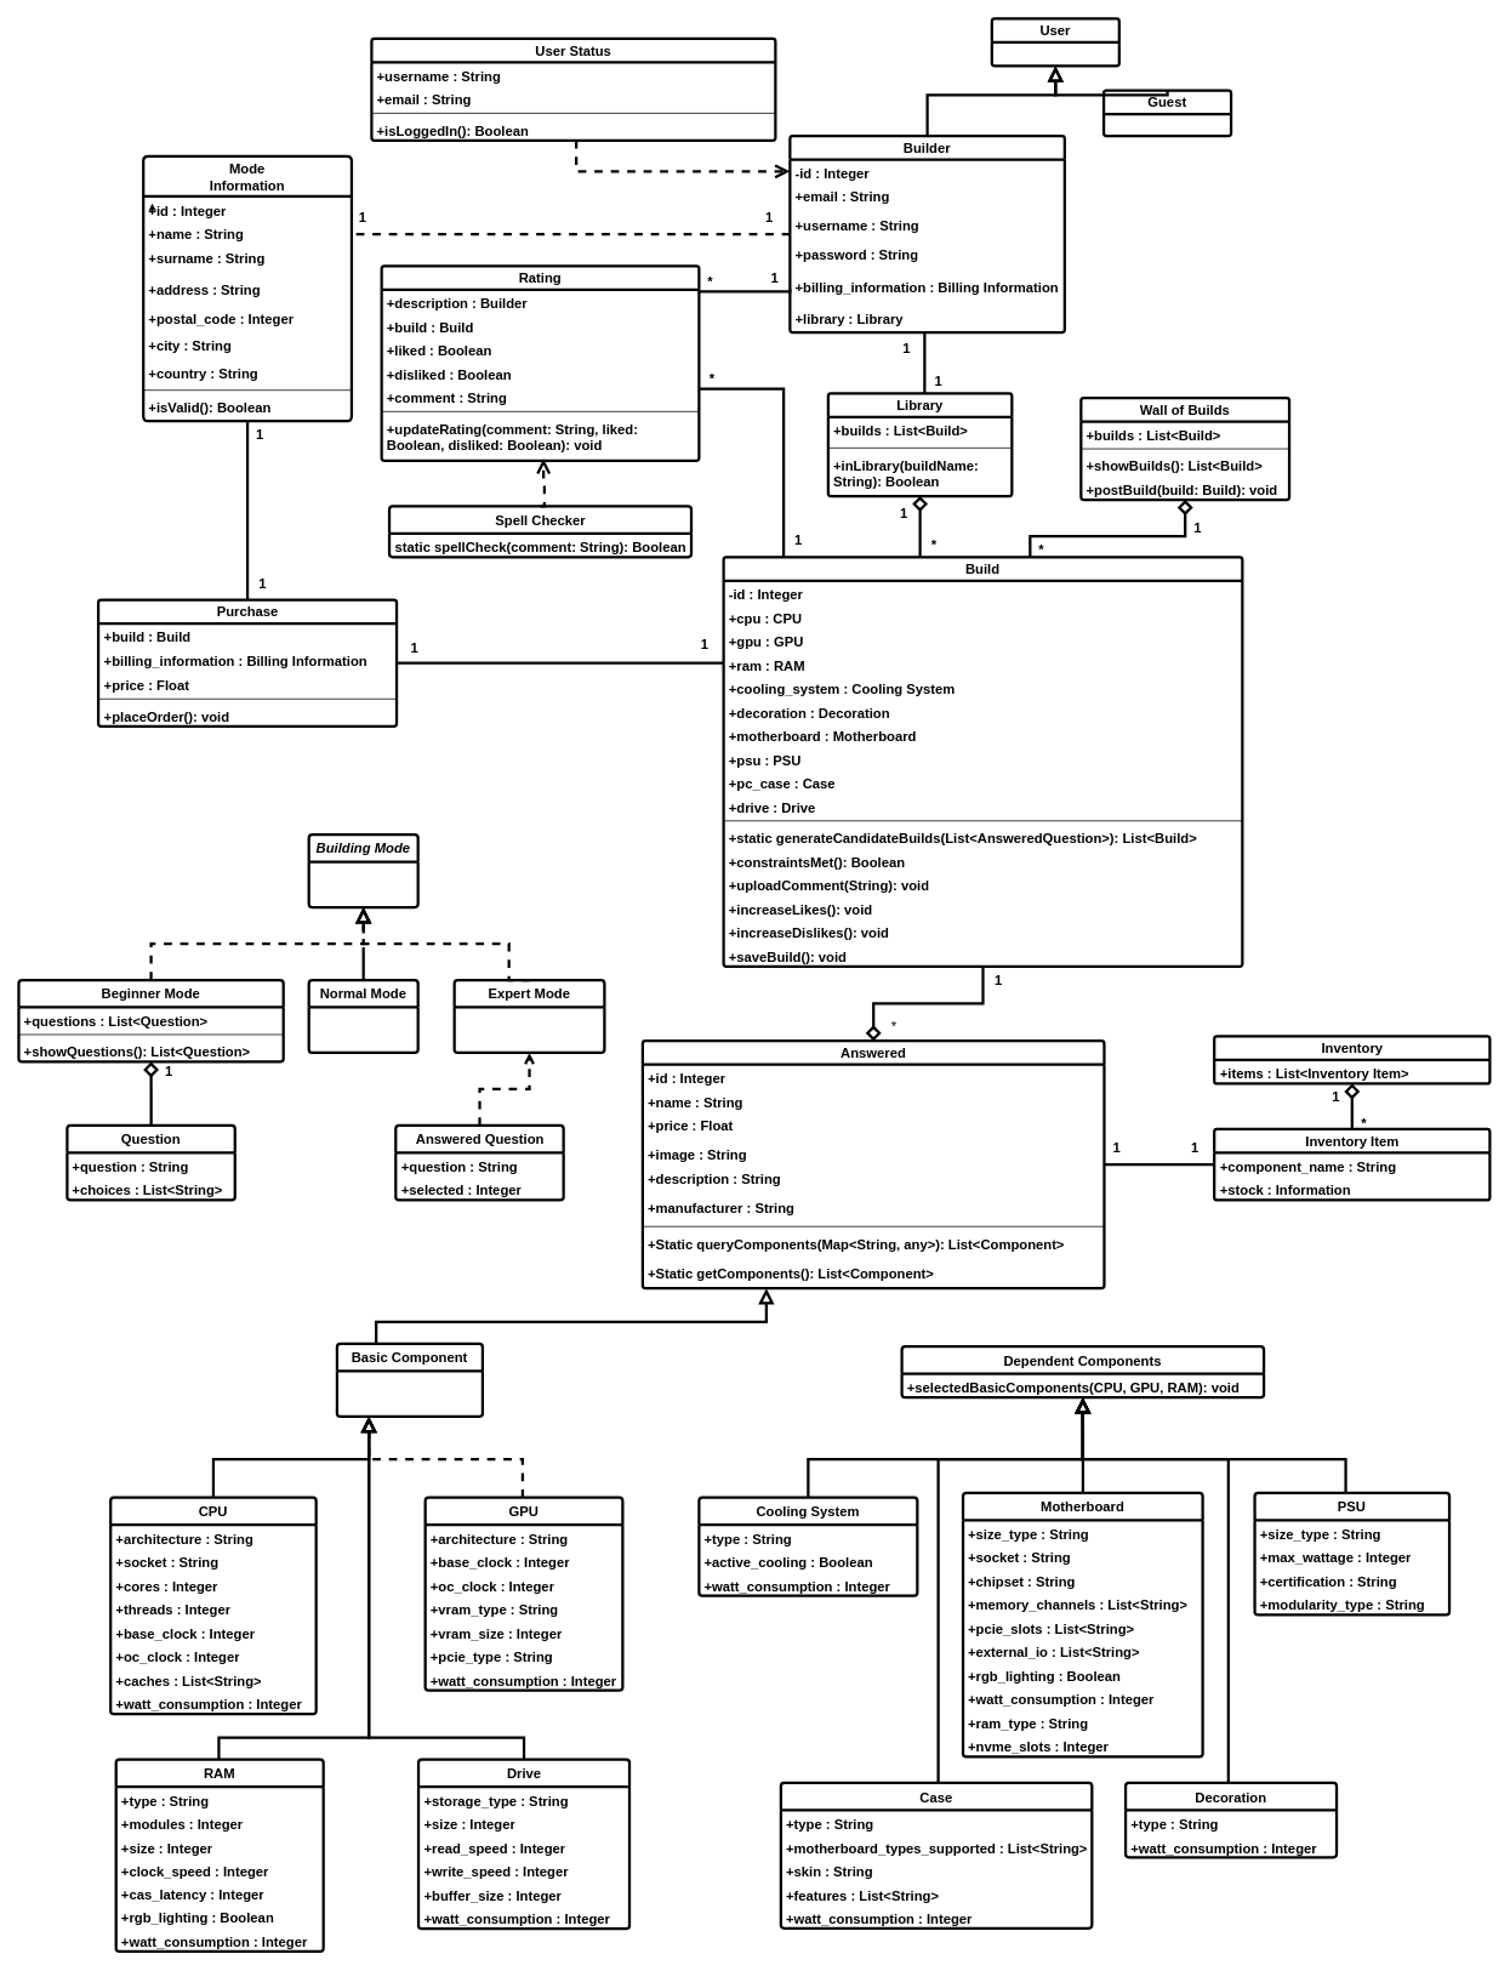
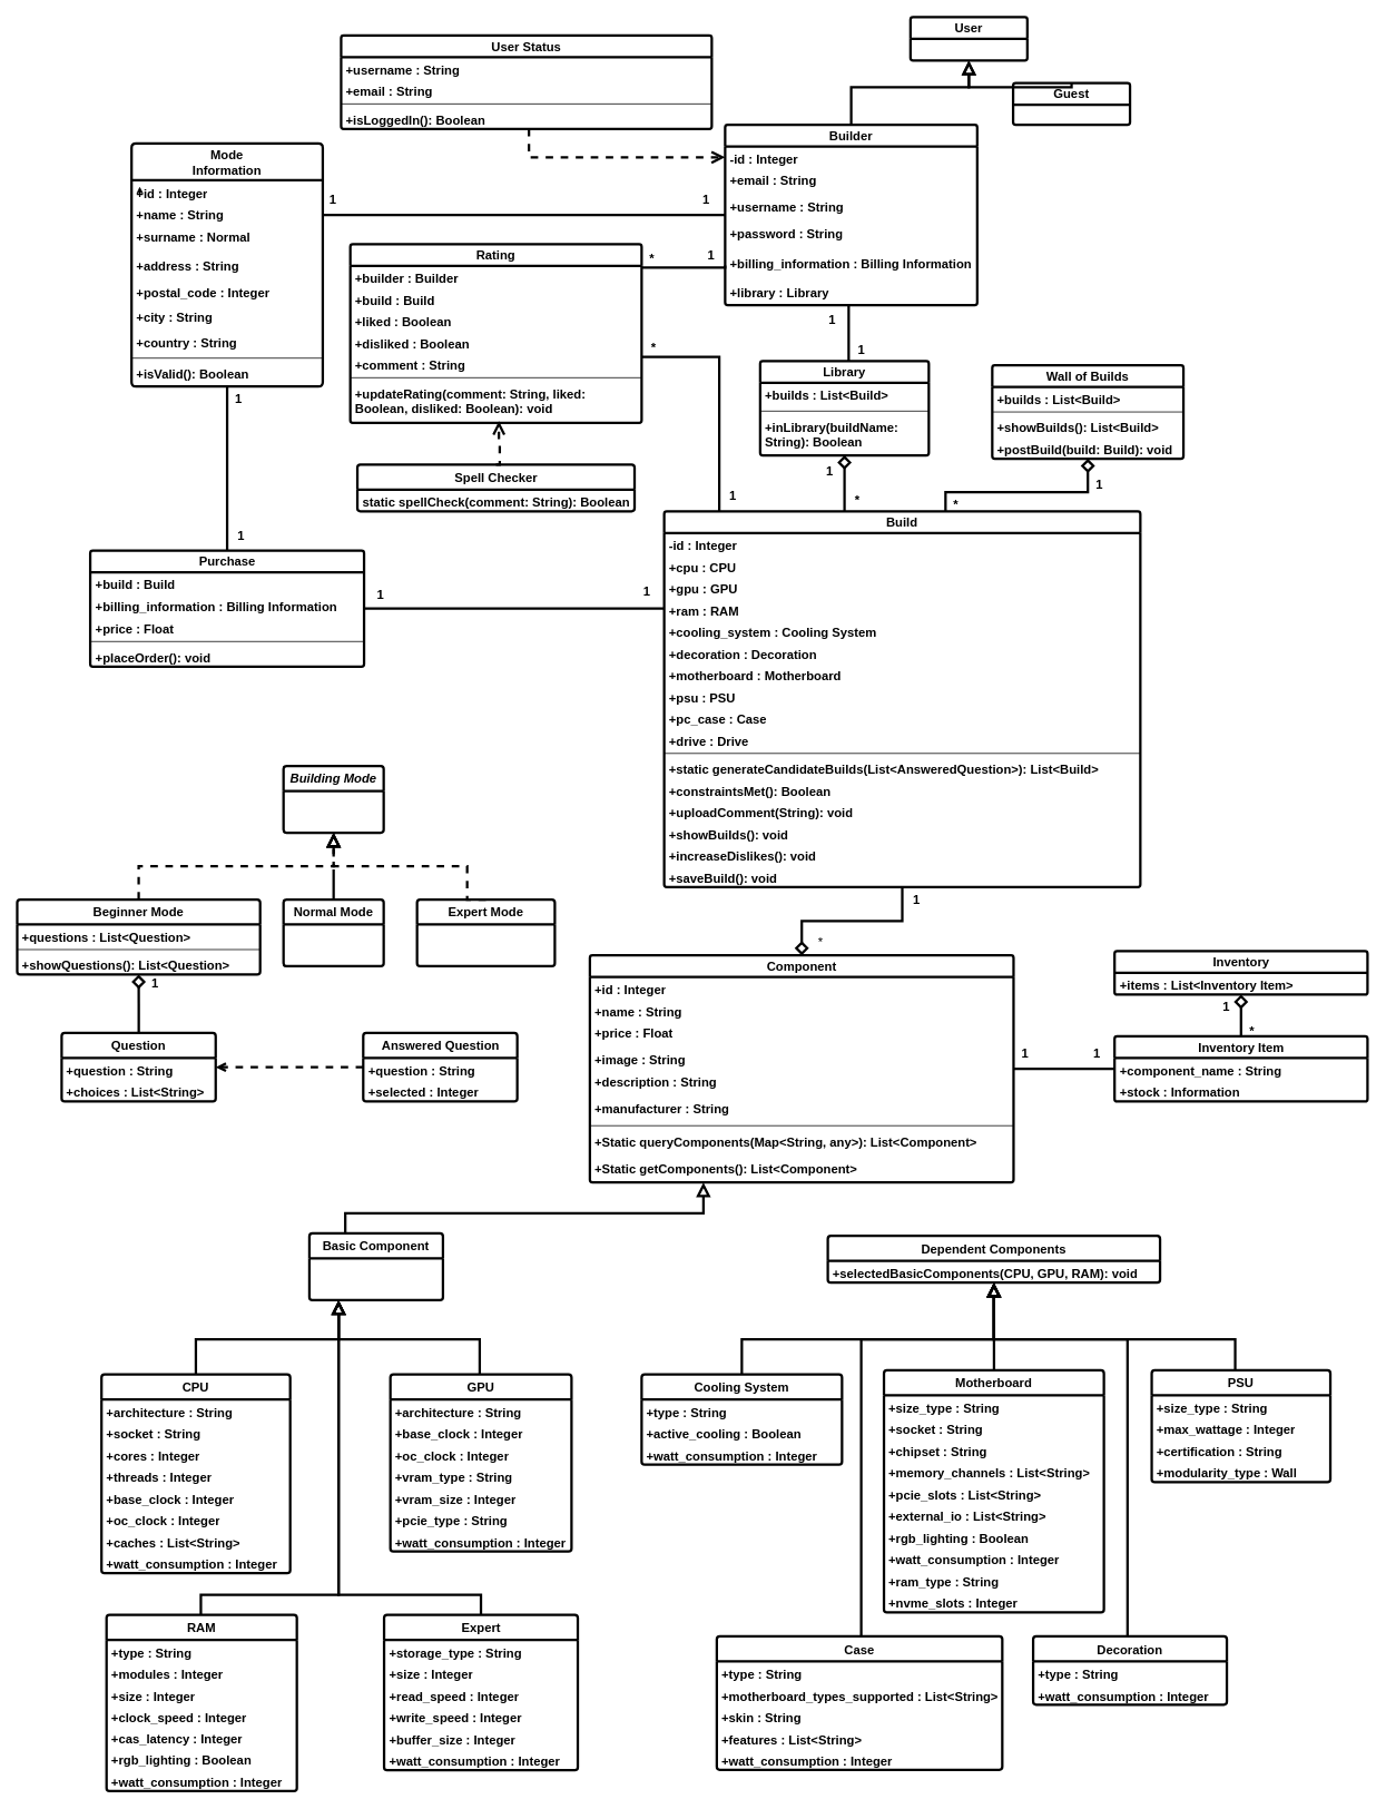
- <mxCell id="4" style="edgeStyle=orthogonalEdgeStyle;rounded=0;orthogonalLoop=1;jettySize=auto;html=1;strokeWidth=3;endArrow=none;endFill=0;strokeColor=#000000;textShadow=0;dashed=1;" parent="1" source="5" target="17" edge="1"><mxGeometry relative="1" as="geometry"><Array as="points"><mxPoint x="554" y="257" /><mxPoint x="554" y="257" /></Array></mxGeometry></mxCell>
+ <mxCell id="4" style="edgeStyle=orthogonalEdgeStyle;rounded=0;orthogonalLoop=1;jettySize=auto;html=1;strokeWidth=3;endArrow=none;endFill=0;strokeColor=#000000;textShadow=0;" parent="1" source="5" target="17" edge="1"><mxGeometry relative="1" as="geometry"><Array as="points"><mxPoint x="554" y="257" /><mxPoint x="554" y="257" /></Array></mxGeometry></mxCell>
- <mxCell id="20" value="+surname : String" style="text;strokeColor=none;fillColor=none;align=left;verticalAlign=top;spacingLeft=4;spacingRight=4;overflow=hidden;rotatable=0;points=[[0,0.5],[1,0.5]];portConstraint=eastwest;whiteSpace=wrap;html=1;fontFamily=Helvetica;fontSize=15;fontColor=#000000;fontStyle=1;labelBorderColor=none;labelBackgroundColor=none;textShadow=0;" parent="17" vertex="1"><mxGeometry y="96" width="229" height="35" as="geometry" /></mxCell>
+ <mxCell id="20" value="+surname : Normal" style="text;strokeColor=none;fillColor=none;align=left;verticalAlign=top;spacingLeft=4;spacingRight=4;overflow=hidden;rotatable=0;points=[[0,0.5],[1,0.5]];portConstraint=eastwest;whiteSpace=wrap;html=1;fontFamily=Helvetica;fontSize=15;fontColor=#000000;fontStyle=1;labelBorderColor=none;labelBackgroundColor=none;textShadow=0;" parent="17" vertex="1"><mxGeometry y="96" width="229" height="35" as="geometry" /></mxCell>
- <mxCell id="155" value="+description : Builder" style="text;strokeColor=none;fillColor=none;align=left;verticalAlign=top;spacingLeft=4;spacingRight=4;overflow=hidden;rotatable=0;points=[[0,0.5],[1,0.5]];portConstraint=eastwest;whiteSpace=wrap;html=1;fontFamily=Helvetica;fontSize=15;fontColor=#000000;fontStyle=1;labelBorderColor=none;labelBackgroundColor=none;textShadow=0;" parent="154" vertex="1"><mxGeometry y="26" width="349" height="26" as="geometry" /></mxCell>
+ <mxCell id="155" value="+builder : Builder" style="text;strokeColor=none;fillColor=none;align=left;verticalAlign=top;spacingLeft=4;spacingRight=4;overflow=hidden;rotatable=0;points=[[0,0.5],[1,0.5]];portConstraint=eastwest;whiteSpace=wrap;html=1;fontFamily=Helvetica;fontSize=15;fontColor=#000000;fontStyle=1;labelBorderColor=none;labelBackgroundColor=none;textShadow=0;" parent="154" vertex="1"><mxGeometry y="26" width="349" height="26" as="geometry" /></mxCell>
- <mxCell id="52" value="+increaseLikes(): void" style="text;strokeColor=none;fillColor=none;align=left;verticalAlign=top;spacingLeft=4;spacingRight=4;overflow=hidden;rotatable=0;points=[[0,0.5],[1,0.5]];portConstraint=eastwest;whiteSpace=wrap;html=1;fontFamily=Helvetica;fontSize=15;fontColor=#000000;fontStyle=1;labelBorderColor=none;labelBackgroundColor=none;textShadow=0;" parent="37" vertex="1"><mxGeometry y="372" width="570.38" height="26" as="geometry" /></mxCell>
+ <mxCell id="52" value="+showBuilds(): void" style="text;strokeColor=none;fillColor=none;align=left;verticalAlign=top;spacingLeft=4;spacingRight=4;overflow=hidden;rotatable=0;points=[[0,0.5],[1,0.5]];portConstraint=eastwest;whiteSpace=wrap;html=1;fontFamily=Helvetica;fontSize=15;fontColor=#000000;fontStyle=1;labelBorderColor=none;labelBackgroundColor=none;textShadow=0;" parent="37" vertex="1"><mxGeometry y="372" width="570.38" height="26" as="geometry" /></mxCell>
- <mxCell id="56" value="Answered" style="swimlane;fontStyle=1;childLayout=stackLayout;horizontal=1;startSize=26;fillColor=none;horizontalStack=0;resizeParent=1;resizeParentMax=0;resizeLast=0;collapsible=1;marginBottom=0;whiteSpace=wrap;html=1;rounded=1;shadow=0;dashed=0;strokeColor=#000000;strokeWidth=3;align=center;verticalAlign=middle;arcSize=4;fontFamily=Helvetica;fontSize=15;fontColor=#000000;labelBorderColor=none;labelBackgroundColor=none;textShadow=0;" parent="1" vertex="1"><mxGeometry x="706" y="1144" width="507.5" height="272" as="geometry"><mxRectangle x="-536" y="518" width="73" height="30" as="alternateBounds" /></mxGeometry></mxCell>
+ <mxCell id="56" value="Component" style="swimlane;fontStyle=1;childLayout=stackLayout;horizontal=1;startSize=26;fillColor=none;horizontalStack=0;resizeParent=1;resizeParentMax=0;resizeLast=0;collapsible=1;marginBottom=0;whiteSpace=wrap;html=1;rounded=1;shadow=0;dashed=0;strokeColor=#000000;strokeWidth=3;align=center;verticalAlign=middle;arcSize=4;fontFamily=Helvetica;fontSize=15;fontColor=#000000;labelBorderColor=none;labelBackgroundColor=none;textShadow=0;" parent="1" vertex="1"><mxGeometry x="706" y="1144" width="507.5" height="272" as="geometry"><mxRectangle x="-536" y="518" width="73" height="30" as="alternateBounds" /></mxGeometry></mxCell>
- <mxCell id="202" style="edgeStyle=orthogonalEdgeStyle;rounded=0;orthogonalLoop=1;jettySize=auto;html=1;strokeColor=#000000;strokeWidth=3;dashed=1;endArrow=open;endFill=0;fontStyle=0;" parent="1" source="203" target="33" edge="1"><mxGeometry relative="1" as="geometry" /></mxCell>
+ <mxCell id="202" style="edgeStyle=orthogonalEdgeStyle;rounded=0;orthogonalLoop=1;jettySize=auto;html=1;strokeColor=#000000;strokeWidth=3;dashed=1;endArrow=open;endFill=0;fontStyle=0" parent="1" source="203" target="198" edge="1"><mxGeometry relative="1" as="geometry" /></mxCell>
- <mxCell id="66" style="edgeStyle=orthogonalEdgeStyle;rounded=0;orthogonalLoop=1;jettySize=auto;html=1;endArrow=block;endFill=0;endSize=10;strokeColor=#000000;strokeWidth=3;textShadow=0;dashed=1;" parent="1" source="67" target="192" edge="1"><mxGeometry relative="1" as="geometry"><Array as="points"><mxPoint x="574" y="1604" /><mxPoint x="405" y="1604" /></Array></mxGeometry></mxCell>
+ <mxCell id="66" style="edgeStyle=orthogonalEdgeStyle;rounded=0;orthogonalLoop=1;jettySize=auto;html=1;endArrow=block;endFill=0;endSize=10;strokeColor=#000000;strokeWidth=3;textShadow=0;" parent="1" source="67" target="192" edge="1"><mxGeometry relative="1" as="geometry"><Array as="points"><mxPoint x="574" y="1604" /><mxPoint x="405" y="1604" /></Array></mxGeometry></mxCell>
- <mxCell id="96" value="+modularity_type : String" style="text;strokeColor=none;fillColor=none;align=left;verticalAlign=top;spacingLeft=4;spacingRight=4;overflow=hidden;rotatable=0;points=[[0,0.5],[1,0.5]];portConstraint=eastwest;whiteSpace=wrap;html=1;fontFamily=Helvetica;fontSize=15;fontColor=#000000;fontStyle=1;labelBorderColor=none;labelBackgroundColor=none;textShadow=0;" parent="92" vertex="1"><mxGeometry y="108" width="214" height="26" as="geometry" /></mxCell>
+ <mxCell id="96" value="+modularity_type : Wall" style="text;strokeColor=none;fillColor=none;align=left;verticalAlign=top;spacingLeft=4;spacingRight=4;overflow=hidden;rotatable=0;points=[[0,0.5],[1,0.5]];portConstraint=eastwest;whiteSpace=wrap;html=1;fontFamily=Helvetica;fontSize=15;fontColor=#000000;fontStyle=1;labelBorderColor=none;labelBackgroundColor=none;textShadow=0;" parent="92" vertex="1"><mxGeometry y="108" width="214" height="26" as="geometry" /></mxCell>
- <mxCell id="115" value="Drive" style="swimlane;fontStyle=1;childLayout=stackLayout;horizontal=1;startSize=30;horizontalStack=0;resizeParent=1;resizeParentMax=0;resizeLast=0;collapsible=1;marginBottom=0;whiteSpace=wrap;html=1;textShadow=0;labelBorderColor=none;strokeColor=#000000;fontColor=#000000;labelBackgroundColor=none;fillColor=none;fontSize=15;strokeWidth=3;rounded=1;shadow=0;dashed=0;align=center;verticalAlign=middle;arcSize=4;fontFamily=Helvetica;" parent="1" vertex="1"><mxGeometry x="459.5" y="1934" width="232" height="186" as="geometry" /></mxCell>
+ <mxCell id="115" value="Expert" style="swimlane;fontStyle=1;childLayout=stackLayout;horizontal=1;startSize=30;horizontalStack=0;resizeParent=1;resizeParentMax=0;resizeLast=0;collapsible=1;marginBottom=0;whiteSpace=wrap;html=1;textShadow=0;labelBorderColor=none;strokeColor=#000000;fontColor=#000000;labelBackgroundColor=none;fillColor=none;fontSize=15;strokeWidth=3;rounded=1;shadow=0;dashed=0;align=center;verticalAlign=middle;arcSize=4;fontFamily=Helvetica;" parent="1" vertex="1"><mxGeometry x="459.5" y="1934" width="232" height="186" as="geometry" /></mxCell>
